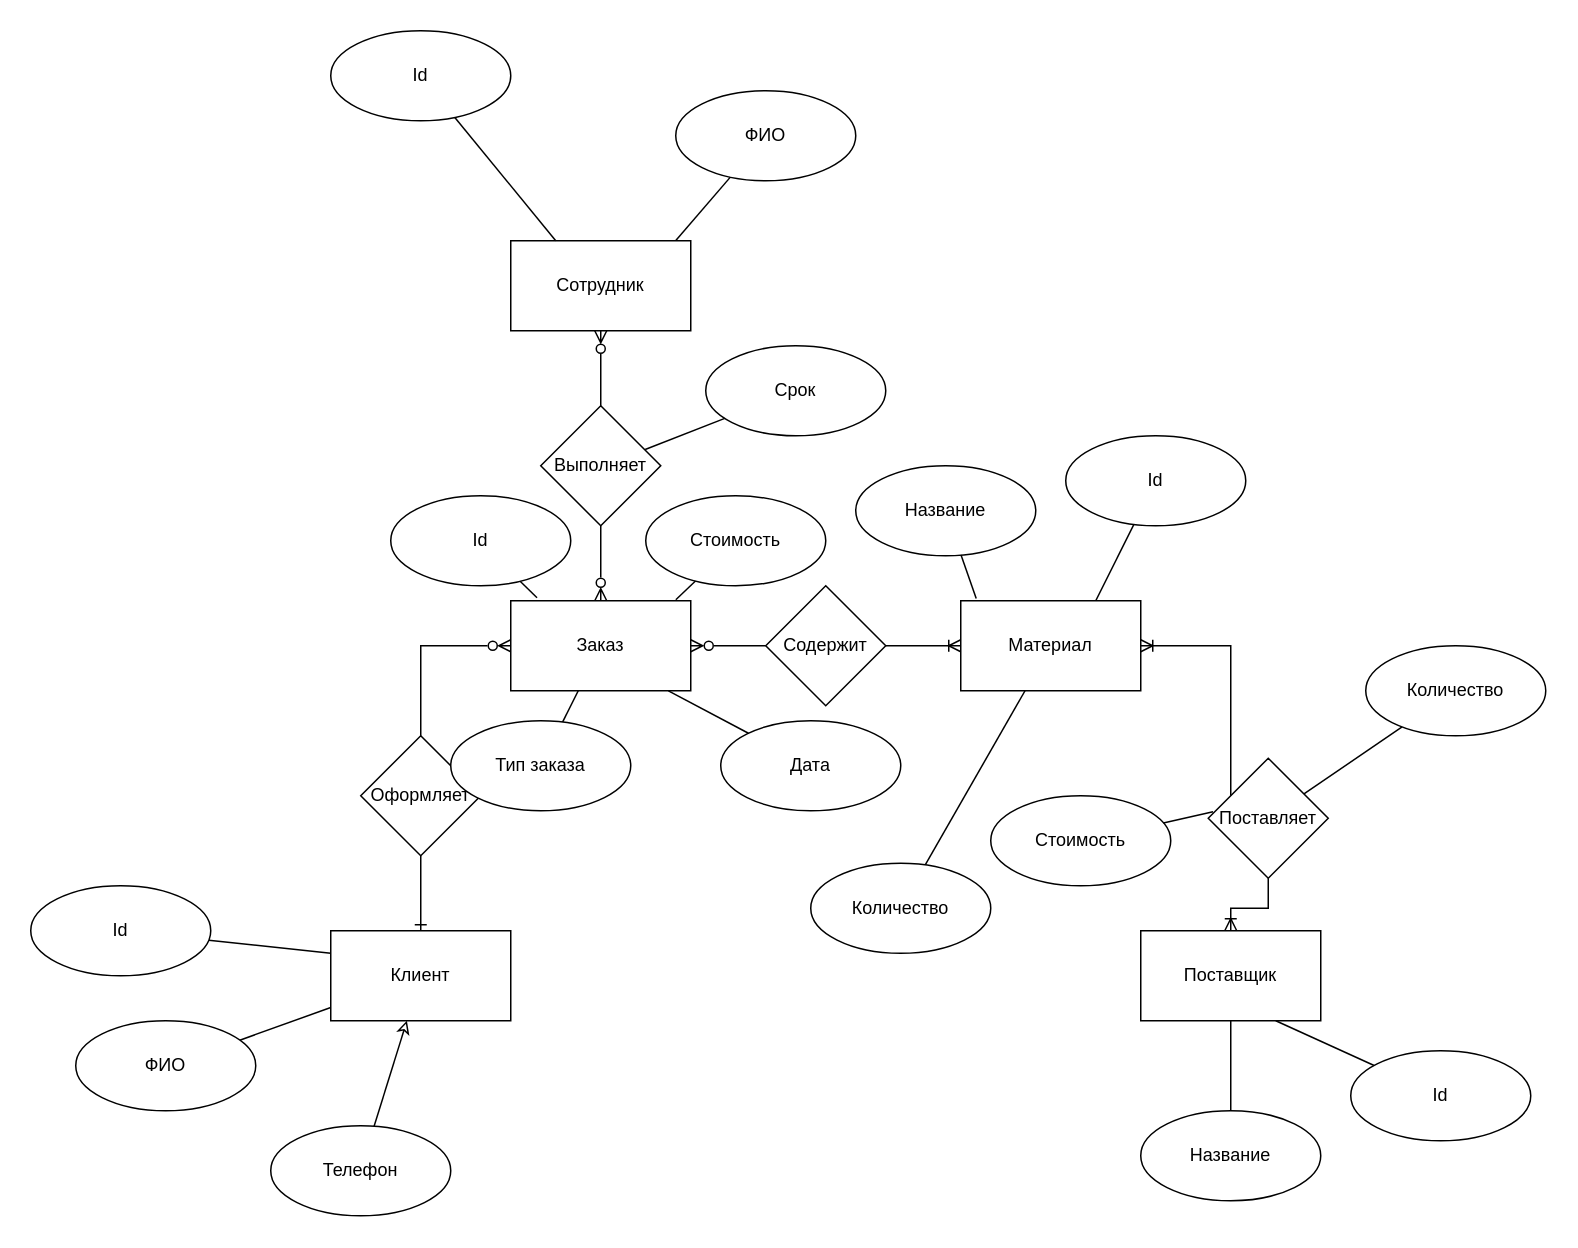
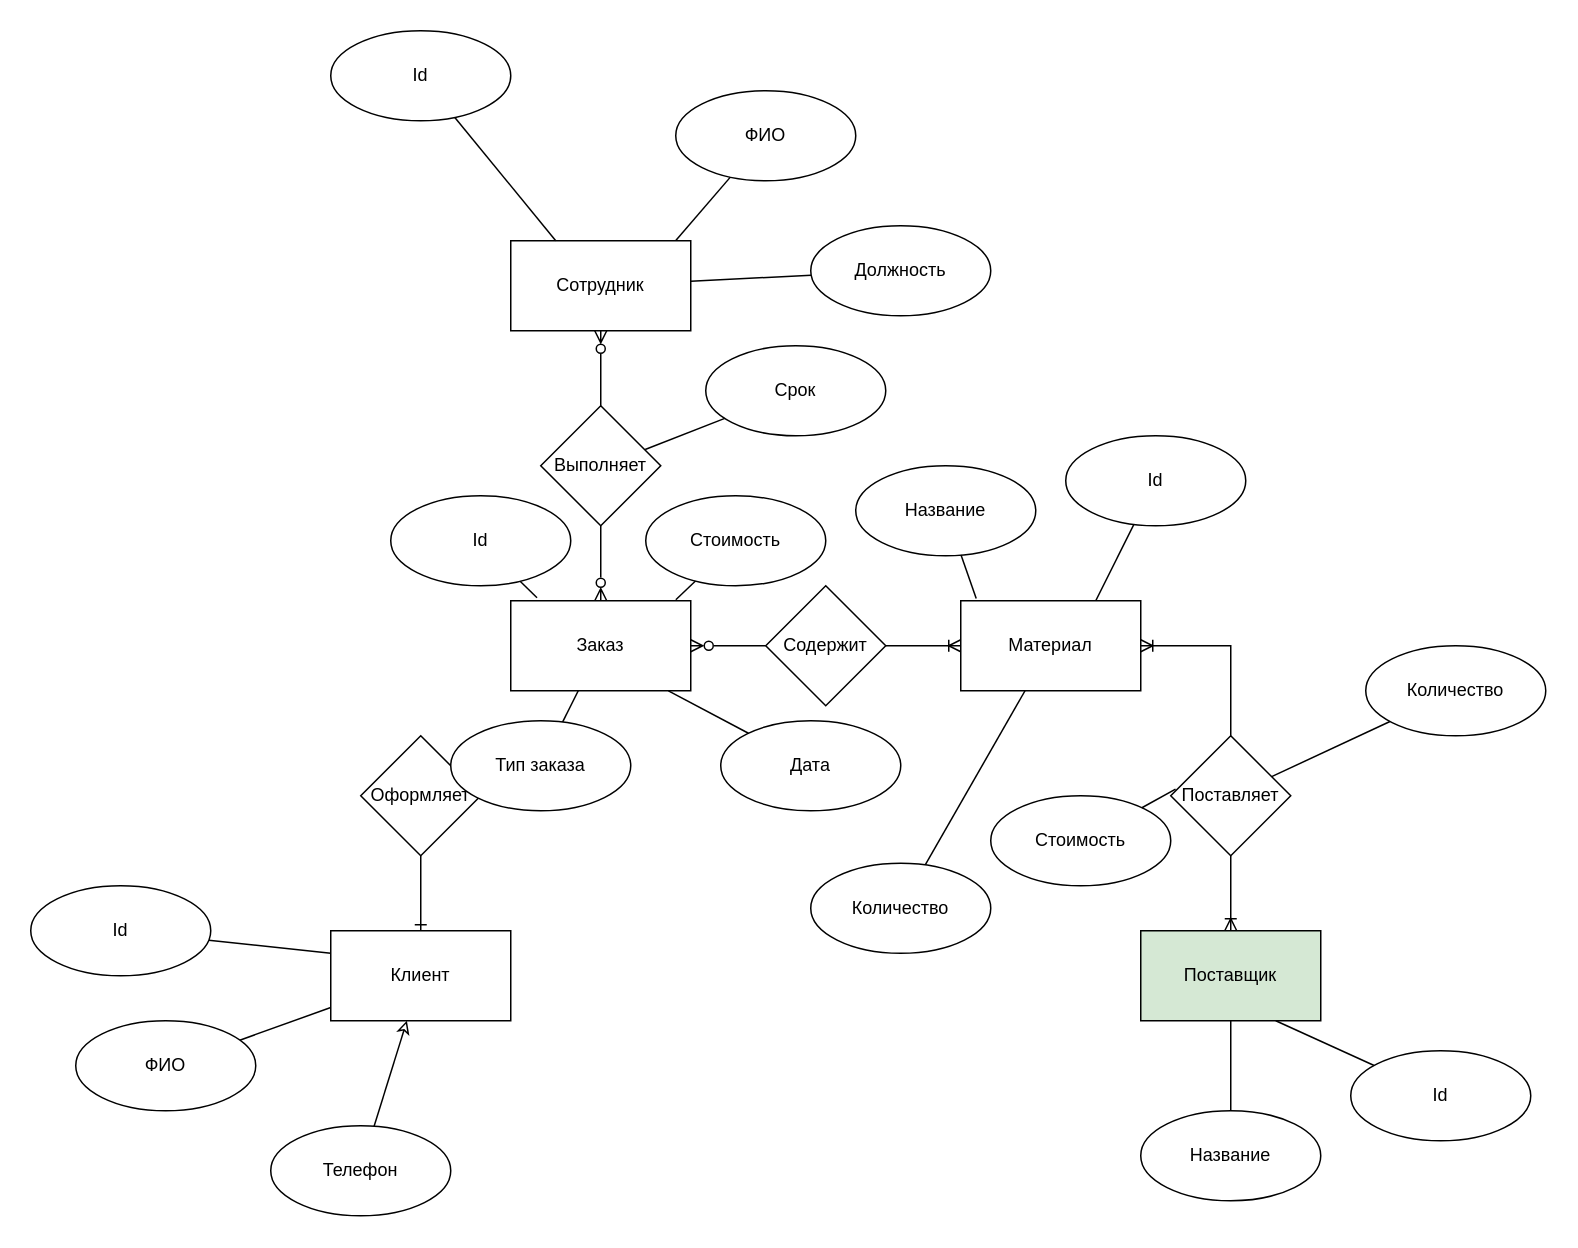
+ <mxCell id="36" value="Должность" style="ellipse;whiteSpace=wrap;html=1;" vertex="1" parent="1"><mxGeometry x="540" y="150" width="120" height="60" as="geometry" /></mxCell>
+ <mxCell id="35" style="rounded=0;orthogonalLoop=1;jettySize=auto;html=1;endArrow=none;endFill=0;" edge="1" parent="1" source="36" target="4"><mxGeometry relative="1" as="geometry" /></mxCell>
- <mxCell id="9" style="edgeStyle=orthogonalEdgeStyle;rounded=0;orthogonalLoop=1;jettySize=auto;html=1;entryX=0;entryY=0.5;entryDx=0;entryDy=0;endArrow=ERzeroToMany;endFill=0;" parent="1" source="11" target="3" edge="1"><mxGeometry relative="1" as="geometry"><Array as="points"><mxPoint x="280" y="430" /></Array></mxGeometry></mxCell>
- <mxCell id="14" value="Поставляет" style="rhombus;whiteSpace=wrap;html=1;" parent="1" vertex="1"><mxGeometry x="805" y="505" width="80" height="80" as="geometry" /></mxCell>
+ <mxCell id="14" value="Поставляет" style="rhombus;whiteSpace=wrap;html=1;" parent="1" vertex="1"><mxGeometry x="780" y="490" width="80" height="80" as="geometry" /></mxCell>
- <mxCell id="5" value="Поставщик" style="rounded=0;whiteSpace=wrap;html=1;" parent="1" vertex="1"><mxGeometry x="760" y="620" width="120" height="60" as="geometry" /></mxCell>
+ <mxCell id="5" value="Поставщик" style="rounded=0;whiteSpace=wrap;html=1;fillColor=#d5e8d4;" parent="1" vertex="1"><mxGeometry x="760" y="620" width="120" height="60" as="geometry" /></mxCell>
